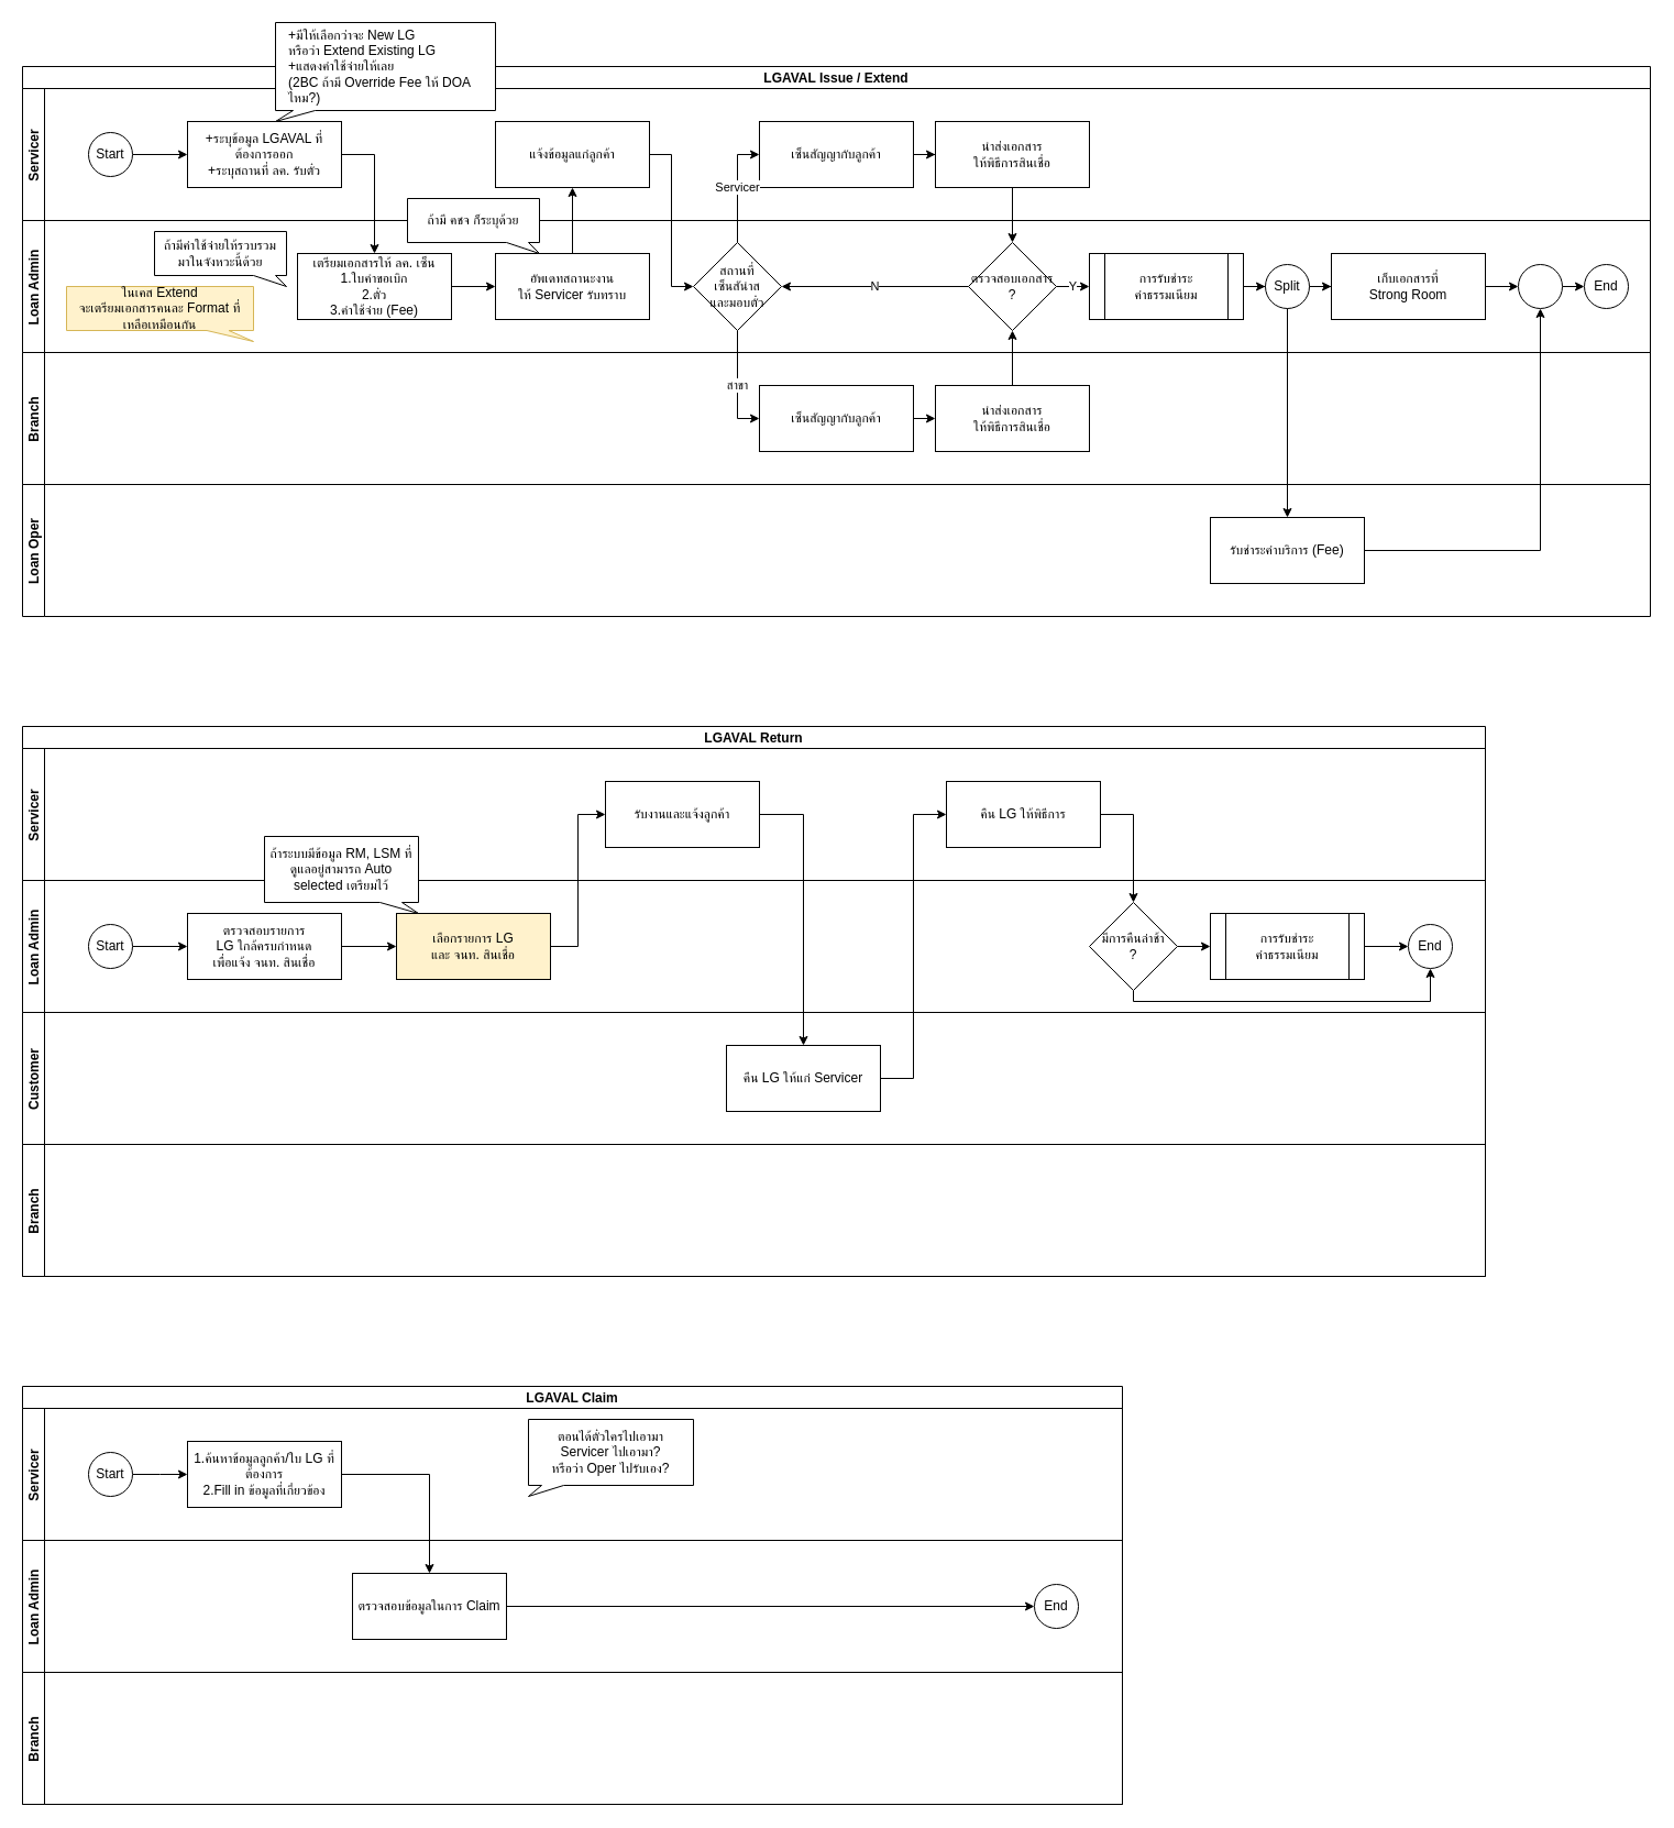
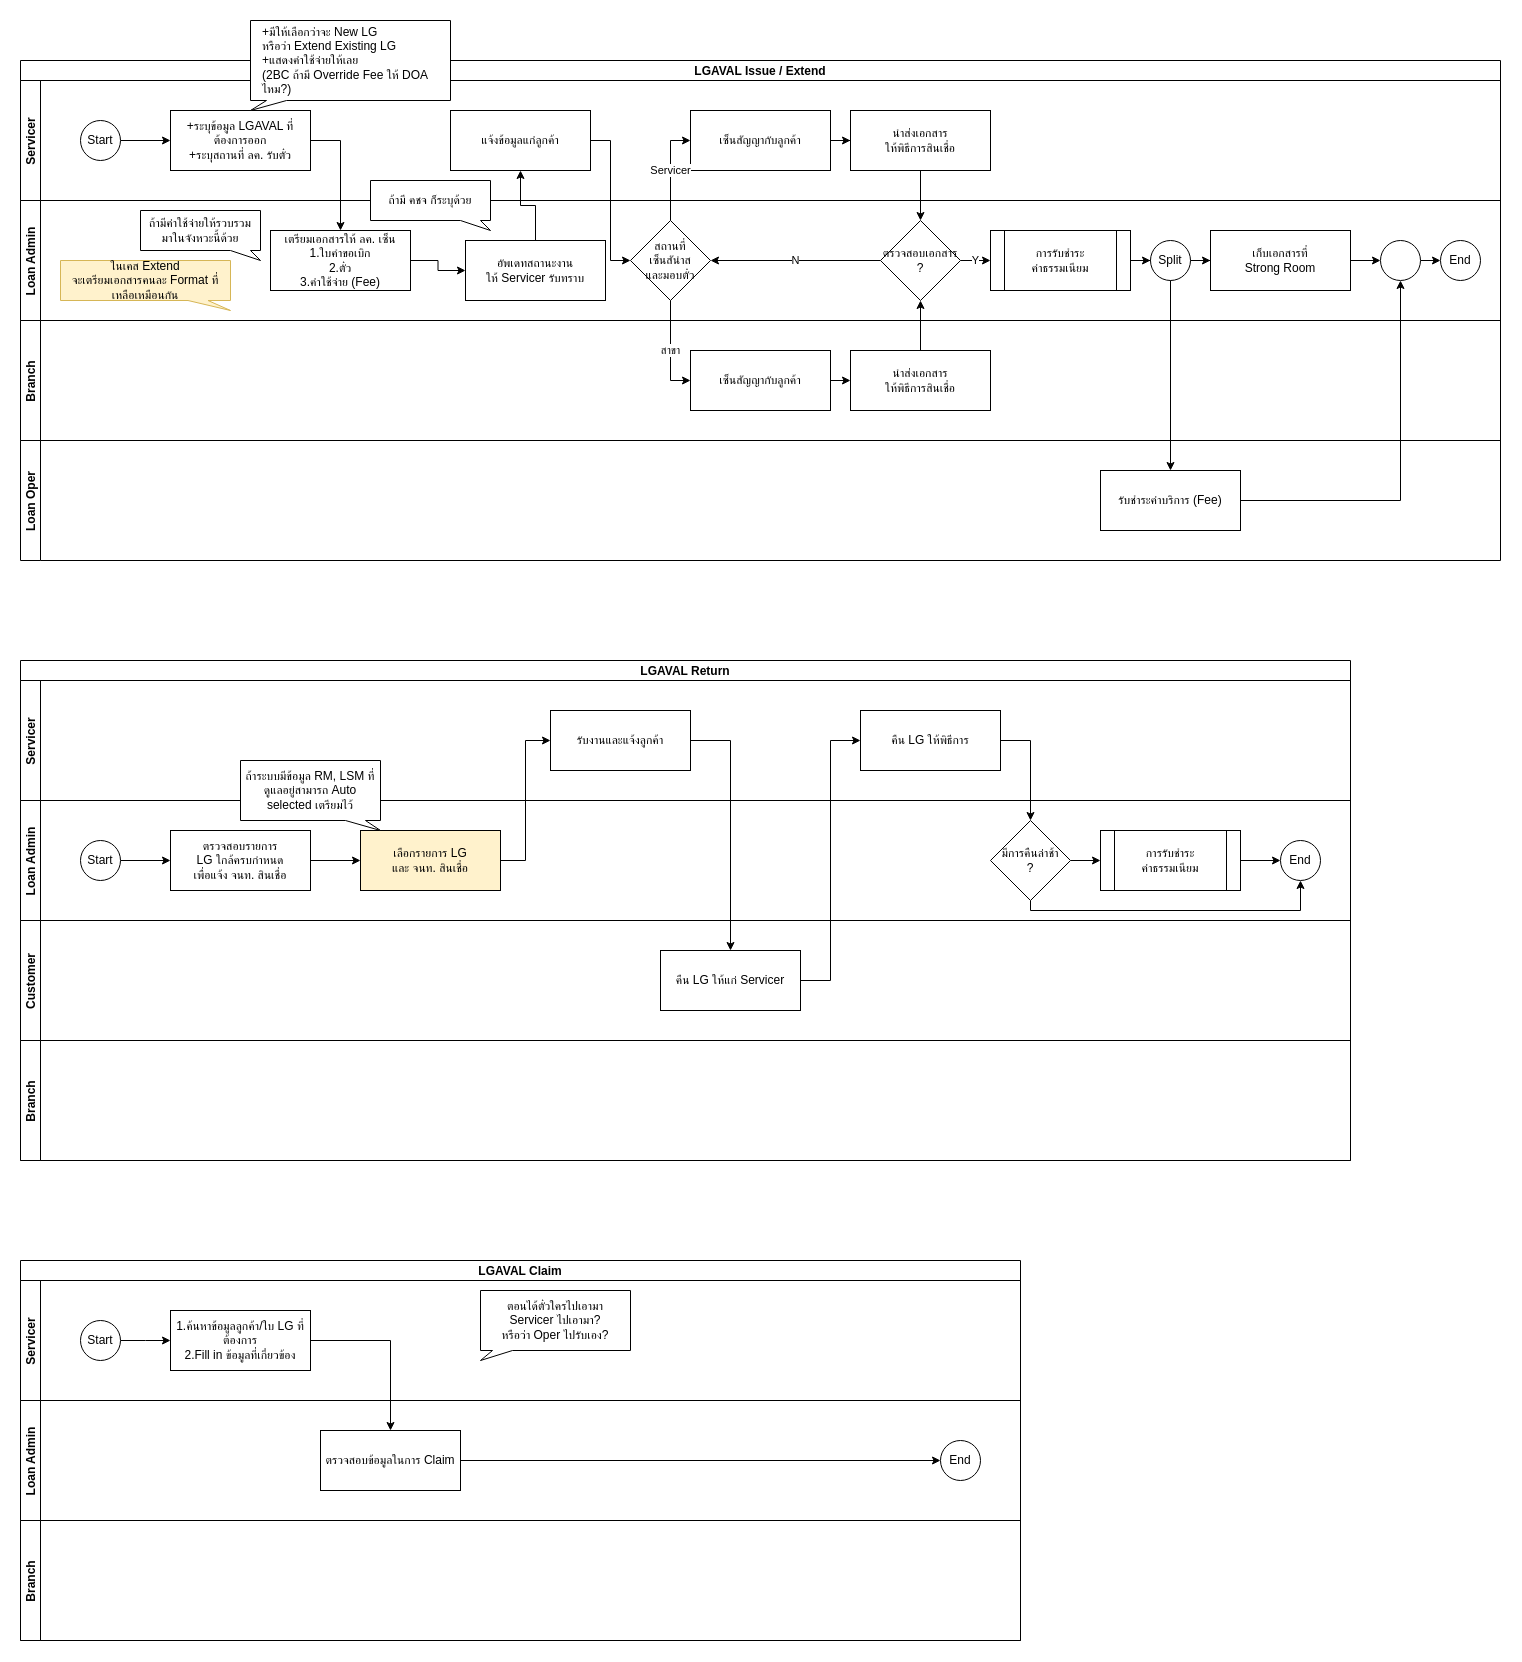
- <mxCell id="19" value="อัพเดทสถานะงาน&lt;br&gt;ให้ Servicer รับทราบ" style="rounded=0;whiteSpace=wrap;html=1;" parent="11" vertex="1"><mxGeometry x="430" y="30" width="140" height="60" as="geometry" /></mxCell>
+ <mxCell id="19" value="อัพเดทสถานะงาน&lt;br&gt;ให้ Servicer รับทราบ" style="rounded=0;whiteSpace=wrap;html=1;" parent="11" vertex="1"><mxGeometry x="445" y="40" width="140" height="60" as="geometry" /></mxCell>
